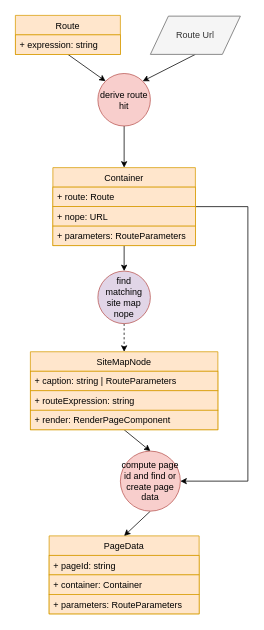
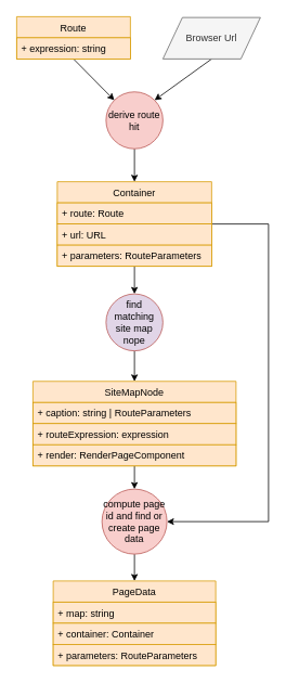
- <mxCell id="21" value="Route Url" style="shape=parallelogram;perimeter=parallelogramPerimeter;whiteSpace=wrap;html=1;fillColor=#f5f5f5;strokeColor=#666666;fontColor=#333333;" vertex="1" parent="1"><mxGeometry x="200" y="21" width="120" height="51" as="geometry" /></mxCell>
+ <mxCell id="21" value="Browser Url" style="shape=parallelogram;perimeter=parallelogramPerimeter;whiteSpace=wrap;html=1;fillColor=#f5f5f5;strokeColor=#666666;fontColor=#333333;" vertex="1" parent="1"><mxGeometry x="200" y="21" width="120" height="51" as="geometry" /></mxCell>
- <mxCell id="23" value="derive route&lt;br&gt;hit" style="ellipse;whiteSpace=wrap;html=1;aspect=fixed;fillColor=#f8cecc;strokeColor=#b85450;" vertex="1" parent="1"><mxGeometry x="130" y="97.5" width="70" height="70" as="geometry" /></mxCell>
+ <mxCell id="23" value="derive route&lt;br&gt;hit" style="ellipse;whiteSpace=wrap;html=1;aspect=fixed;fillColor=#f8cecc;strokeColor=#b85450;" vertex="1" parent="1"><mxGeometry x="130" y="112.5" width="70" height="70" as="geometry" /></mxCell>
- <mxCell id="9" value="+ nope: URL" style="text;strokeColor=#d79b00;fillColor=#ffe6cc;align=left;verticalAlign=top;spacingLeft=4;spacingRight=4;overflow=hidden;rotatable=0;points=[[0,0.5],[1,0.5]];portConstraint=eastwest;" vertex="1" parent="7"><mxGeometry y="52" width="190" height="26" as="geometry" /></mxCell>
+ <mxCell id="9" value="+ url: URL" style="text;strokeColor=#d79b00;fillColor=#ffe6cc;align=left;verticalAlign=top;spacingLeft=4;spacingRight=4;overflow=hidden;rotatable=0;points=[[0,0.5],[1,0.5]];portConstraint=eastwest;" vertex="1" parent="7"><mxGeometry y="52" width="190" height="26" as="geometry" /></mxCell>
- <mxCell id="24" style="edgeStyle=none;rounded=0;orthogonalLoop=1;jettySize=auto;html=1;exitX=0.5;exitY=1;exitDx=0;exitDy=0;entryX=0.5;entryY=0;entryDx=0;entryDy=0;dashed=1;" edge="1" parent="1" source="25" target="12"><mxGeometry relative="1" as="geometry" /></mxCell>
+ <mxCell id="24" style="edgeStyle=none;rounded=0;orthogonalLoop=1;jettySize=auto;html=1;exitX=0.5;exitY=1;exitDx=0;exitDy=0;entryX=0.5;entryY=0;entryDx=0;entryDy=0;" edge="1" parent="1" source="25" target="12"><mxGeometry relative="1" as="geometry" /></mxCell>
- <mxCell id="14" value="+ routeExpression: string" style="text;strokeColor=#d79b00;fillColor=#ffe6cc;align=left;verticalAlign=top;spacingLeft=4;spacingRight=4;overflow=hidden;rotatable=0;points=[[0,0.5],[1,0.5]];portConstraint=eastwest;" vertex="1" parent="12"><mxGeometry y="52" width="250" height="26" as="geometry" /></mxCell>
+ <mxCell id="14" value="+ routeExpression: expression" style="text;strokeColor=#d79b00;fillColor=#ffe6cc;align=left;verticalAlign=top;spacingLeft=4;spacingRight=4;overflow=hidden;rotatable=0;points=[[0,0.5],[1,0.5]];portConstraint=eastwest;" vertex="1" parent="12"><mxGeometry y="52" width="250" height="26" as="geometry" /></mxCell>
- <mxCell id="27" value="compute page id and find or create page data" style="ellipse;whiteSpace=wrap;html=1;aspect=fixed;fillColor=#f8cecc;strokeColor=#b85450;" vertex="1" parent="1"><mxGeometry x="160" y="601" width="80" height="80" as="geometry" /></mxCell>
+ <mxCell id="27" value="compute page id and find or create page data" style="ellipse;whiteSpace=wrap;html=1;aspect=fixed;fillColor=#f8cecc;strokeColor=#b85450;" vertex="1" parent="1"><mxGeometry x="125" y="601" width="80" height="80" as="geometry" /></mxCell>
- <mxCell id="17" value="+ pageId: string" style="text;strokeColor=#d79b00;fillColor=#ffe6cc;align=left;verticalAlign=top;spacingLeft=4;spacingRight=4;overflow=hidden;rotatable=0;points=[[0,0.5],[1,0.5]];portConstraint=eastwest;" vertex="1" parent="16"><mxGeometry y="26" width="200" height="26" as="geometry" /></mxCell>
+ <mxCell id="17" value="+ map: string" style="text;strokeColor=#d79b00;fillColor=#ffe6cc;align=left;verticalAlign=top;spacingLeft=4;spacingRight=4;overflow=hidden;rotatable=0;points=[[0,0.5],[1,0.5]];portConstraint=eastwest;" vertex="1" parent="16"><mxGeometry y="26" width="200" height="26" as="geometry" /></mxCell>
